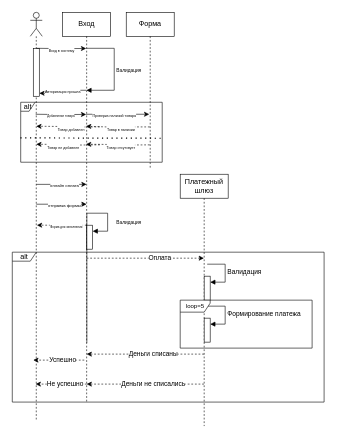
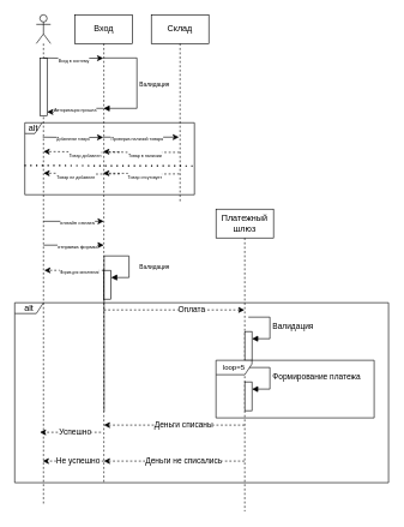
- <mxCell id="14" value="Форма" style="shape=umlLifeline;perimeter=lifelinePerimeter;whiteSpace=wrap;html=1;container=1;dropTarget=0;collapsible=0;recursiveResize=0;outlineConnect=0;portConstraint=eastwest;newEdgeStyle={&quot;curved&quot;:0,&quot;rounded&quot;:0};" vertex="1" parent="1"><mxGeometry x="210" y="20" width="80" height="260" as="geometry" /></mxCell>
+ <mxCell id="14" value="Склад" style="shape=umlLifeline;perimeter=lifelinePerimeter;whiteSpace=wrap;html=1;container=1;dropTarget=0;collapsible=0;recursiveResize=0;outlineConnect=0;portConstraint=eastwest;newEdgeStyle={&quot;curved&quot;:0,&quot;rounded&quot;:0};" vertex="1" parent="1"><mxGeometry x="210" y="20" width="80" height="260" as="geometry" /></mxCell>
